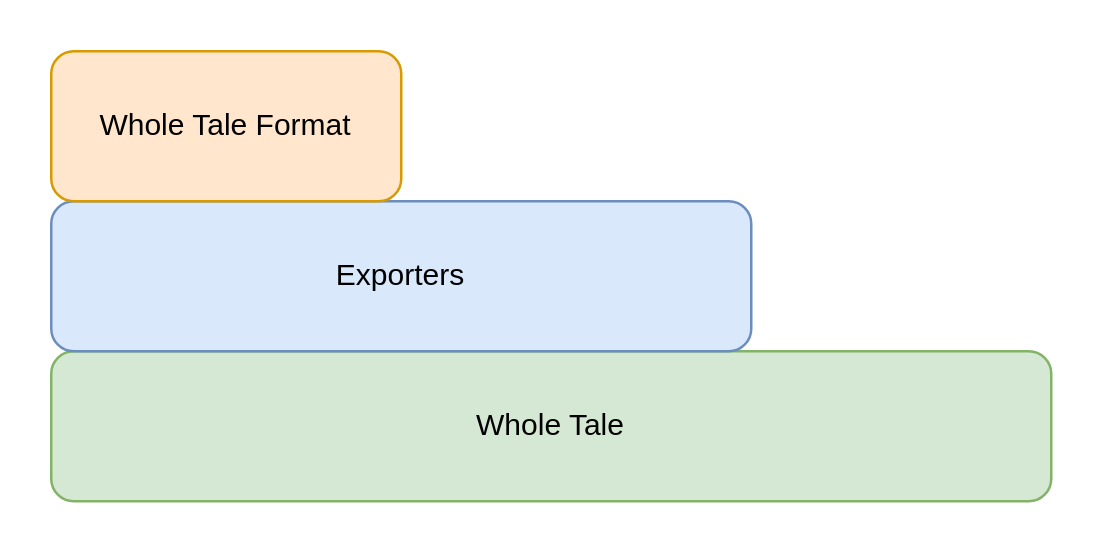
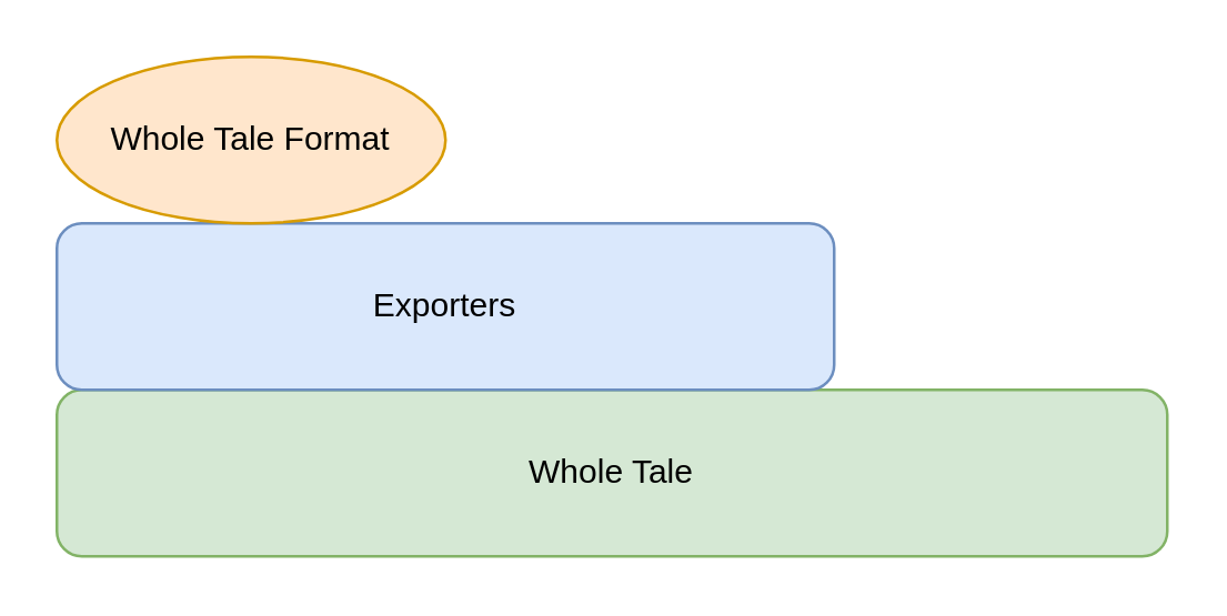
- <mxCell id="4" value="Whole Tale Format" style="rounded=1;whiteSpace=wrap;html=1;fillColor=#ffe6cc;strokeColor=#d79b00;" vertex="1" parent="1"><mxGeometry x="20" y="20" width="140" height="60" as="geometry" /></mxCell>
+ <mxCell id="4" value="Whole Tale Format" style="ellipse;whiteSpace=wrap;html=1;fillColor=#ffe6cc;strokeColor=#d79b00;" vertex="1" parent="1"><mxGeometry x="20" y="20" width="140" height="60" as="geometry" /></mxCell>
